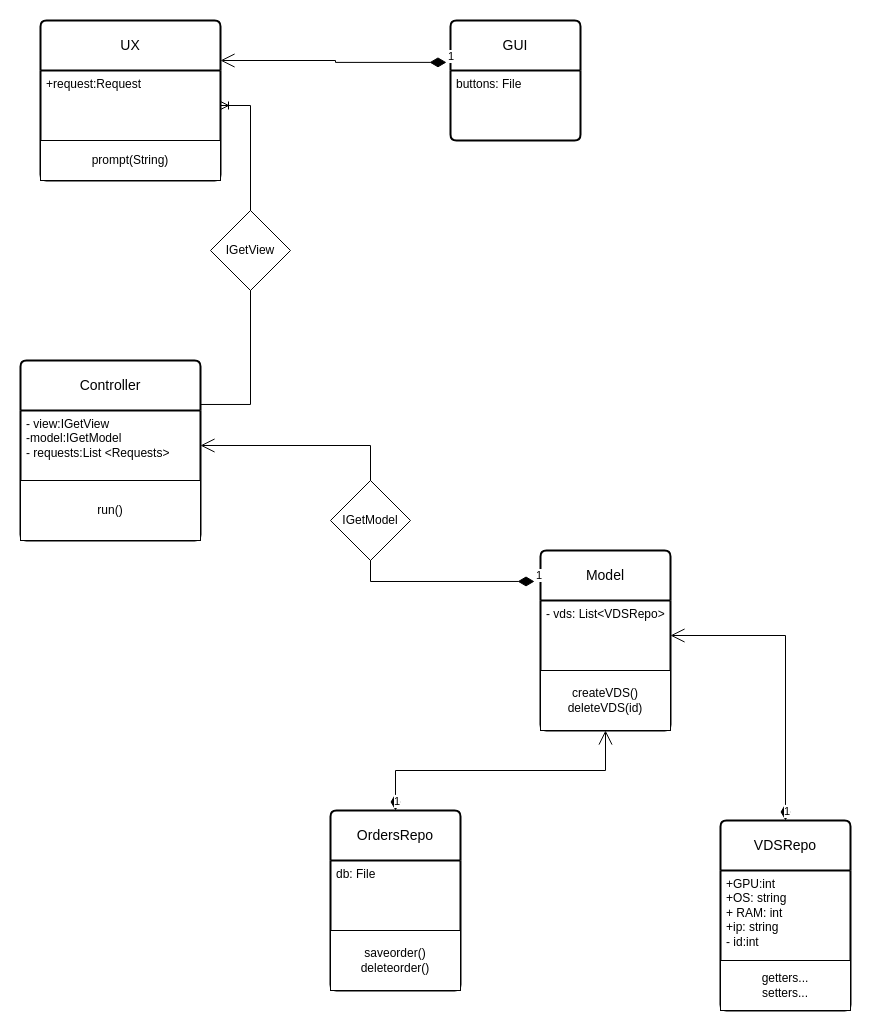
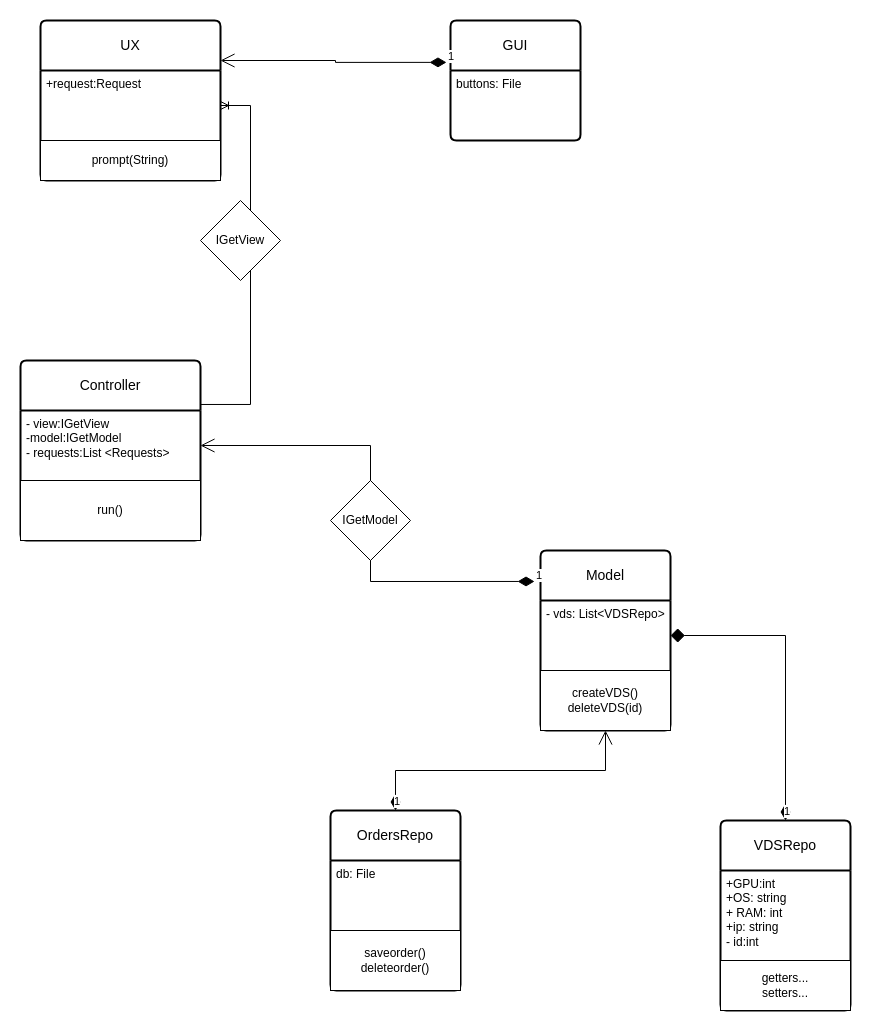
- <mxCell id="11" value="IGetView" style="rhombus;whiteSpace=wrap;html=1;" vertex="1" parent="1"><mxGeometry x="210" y="210" width="80" height="80" as="geometry" /></mxCell>
+ <mxCell id="11" value="IGetView" style="rhombus;whiteSpace=wrap;html=1;" vertex="1" parent="1"><mxGeometry x="200" y="200" width="80" height="80" as="geometry" /></mxCell>
- <mxCell id="23" value="1" style="endArrow=open;html=1;endSize=12;startArrow=diamondThin;startSize=14;startFill=1;edgeStyle=orthogonalEdgeStyle;align=left;verticalAlign=bottom;rounded=0;exitX=0.5;exitY=0;exitDx=0;exitDy=0;entryX=1;entryY=0.5;entryDx=0;entryDy=0;" edge="1" parent="1" source="18" target="13"><mxGeometry x="-1" y="3" relative="1" as="geometry"><mxPoint x="740" y="729.5" as="sourcePoint" /><mxPoint x="885" y="554.5" as="targetPoint" /></mxGeometry></mxCell>
+ <mxCell id="23" value="1" style="endArrow=diamond;html=1;endSize=12;startArrow=diamondThin;startSize=14;startFill=1;edgeStyle=orthogonalEdgeStyle;align=left;verticalAlign=bottom;rounded=0;exitX=0.5;exitY=0;exitDx=0;exitDy=0;entryX=1;entryY=0.5;entryDx=0;entryDy=0;" edge="1" parent="1" source="18" target="13"><mxGeometry x="-1" y="3" relative="1" as="geometry"><mxPoint x="740" y="729.5" as="sourcePoint" /><mxPoint x="885" y="554.5" as="targetPoint" /></mxGeometry></mxCell>
